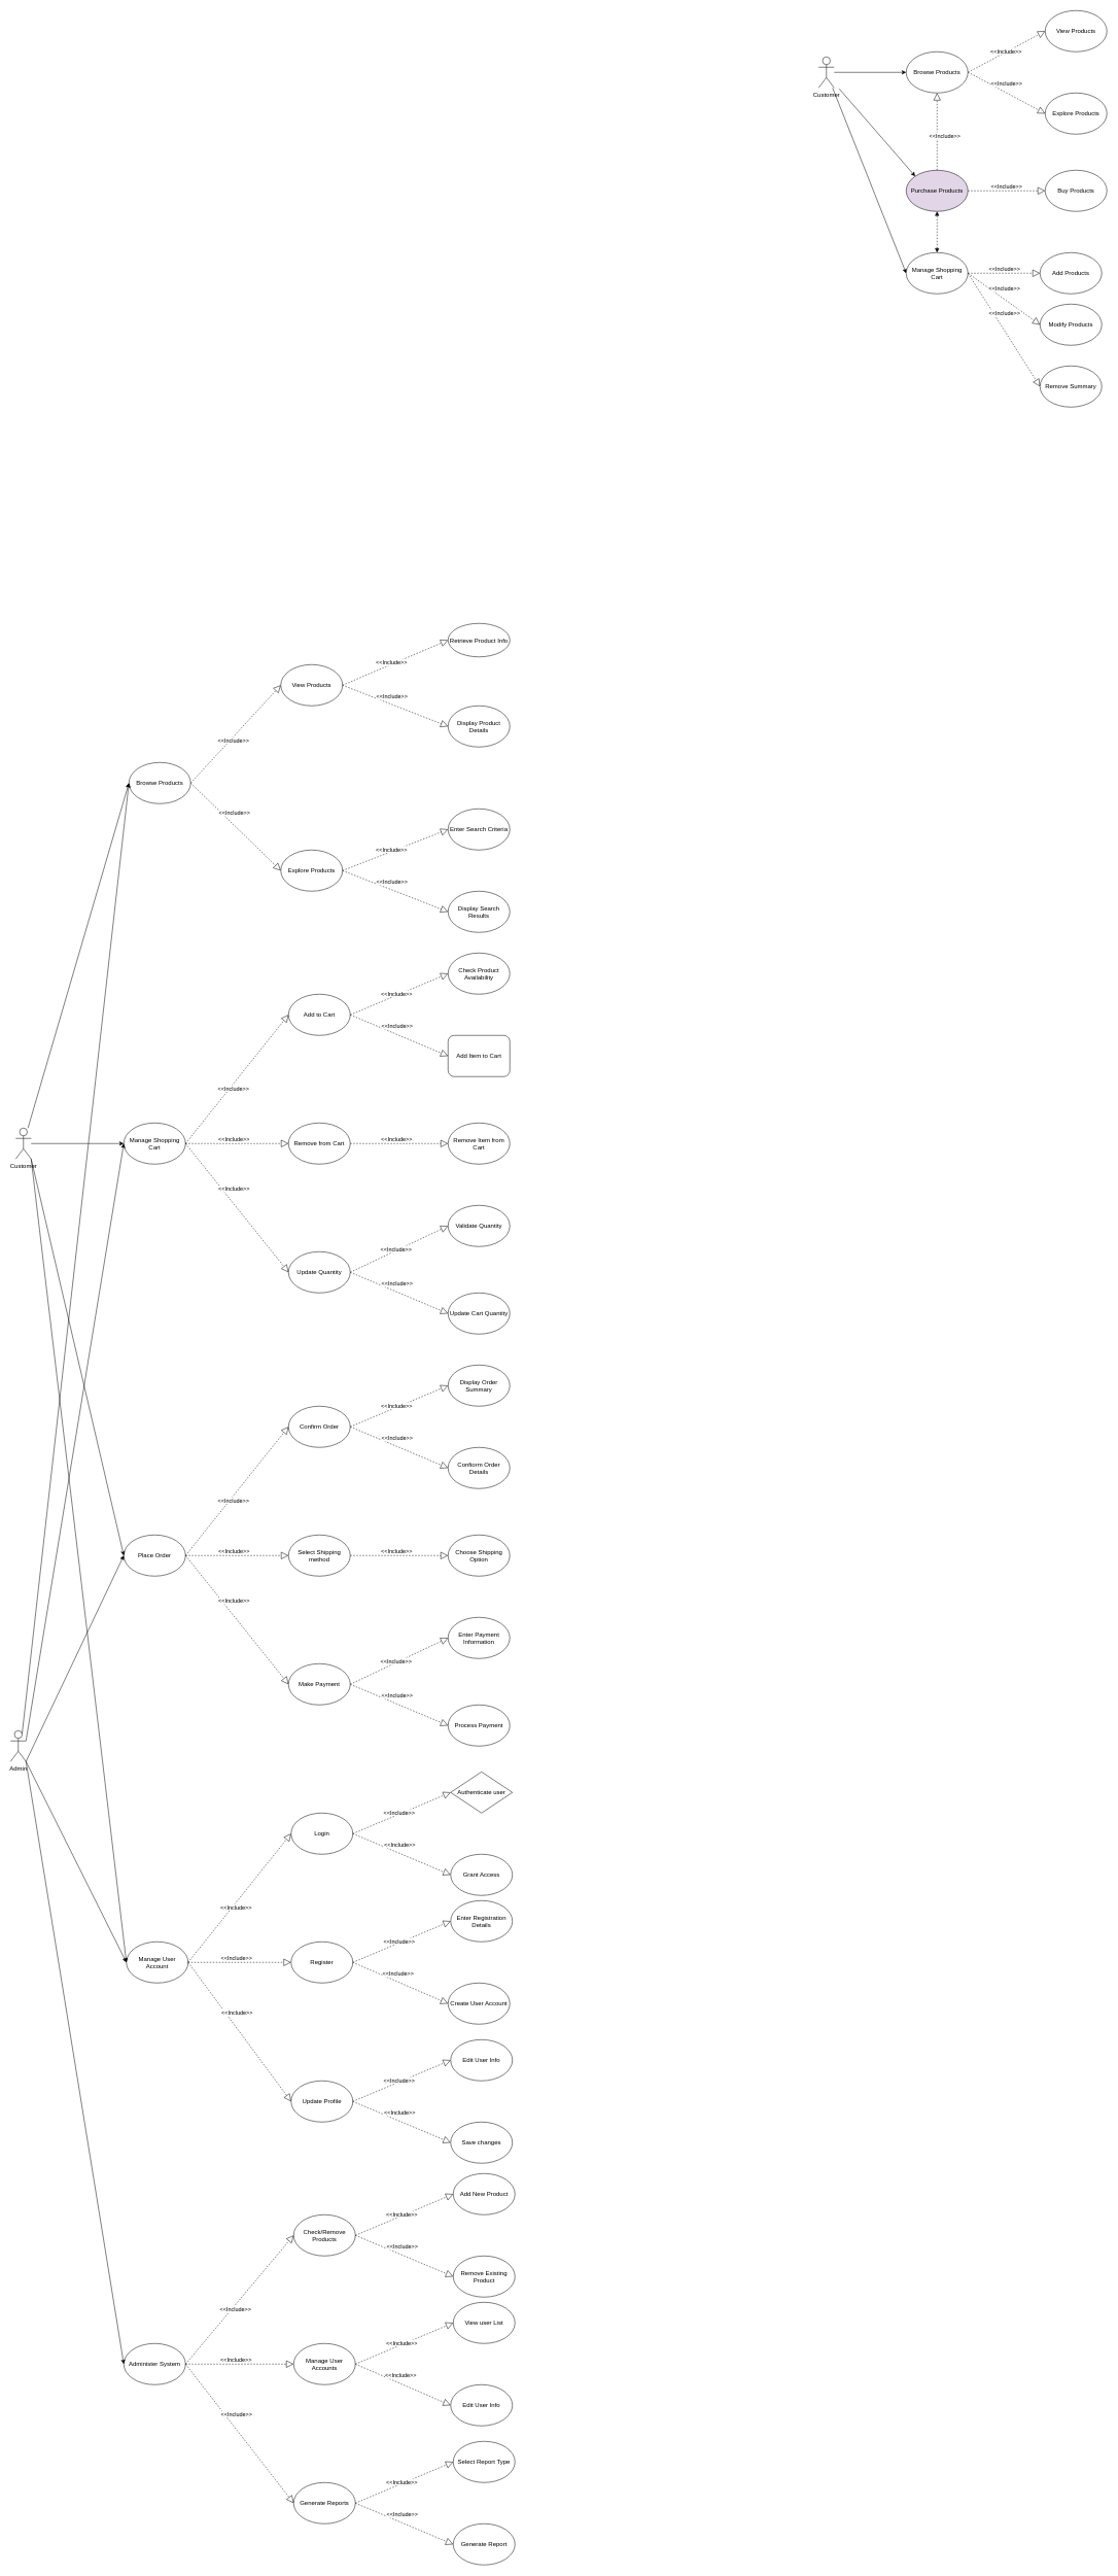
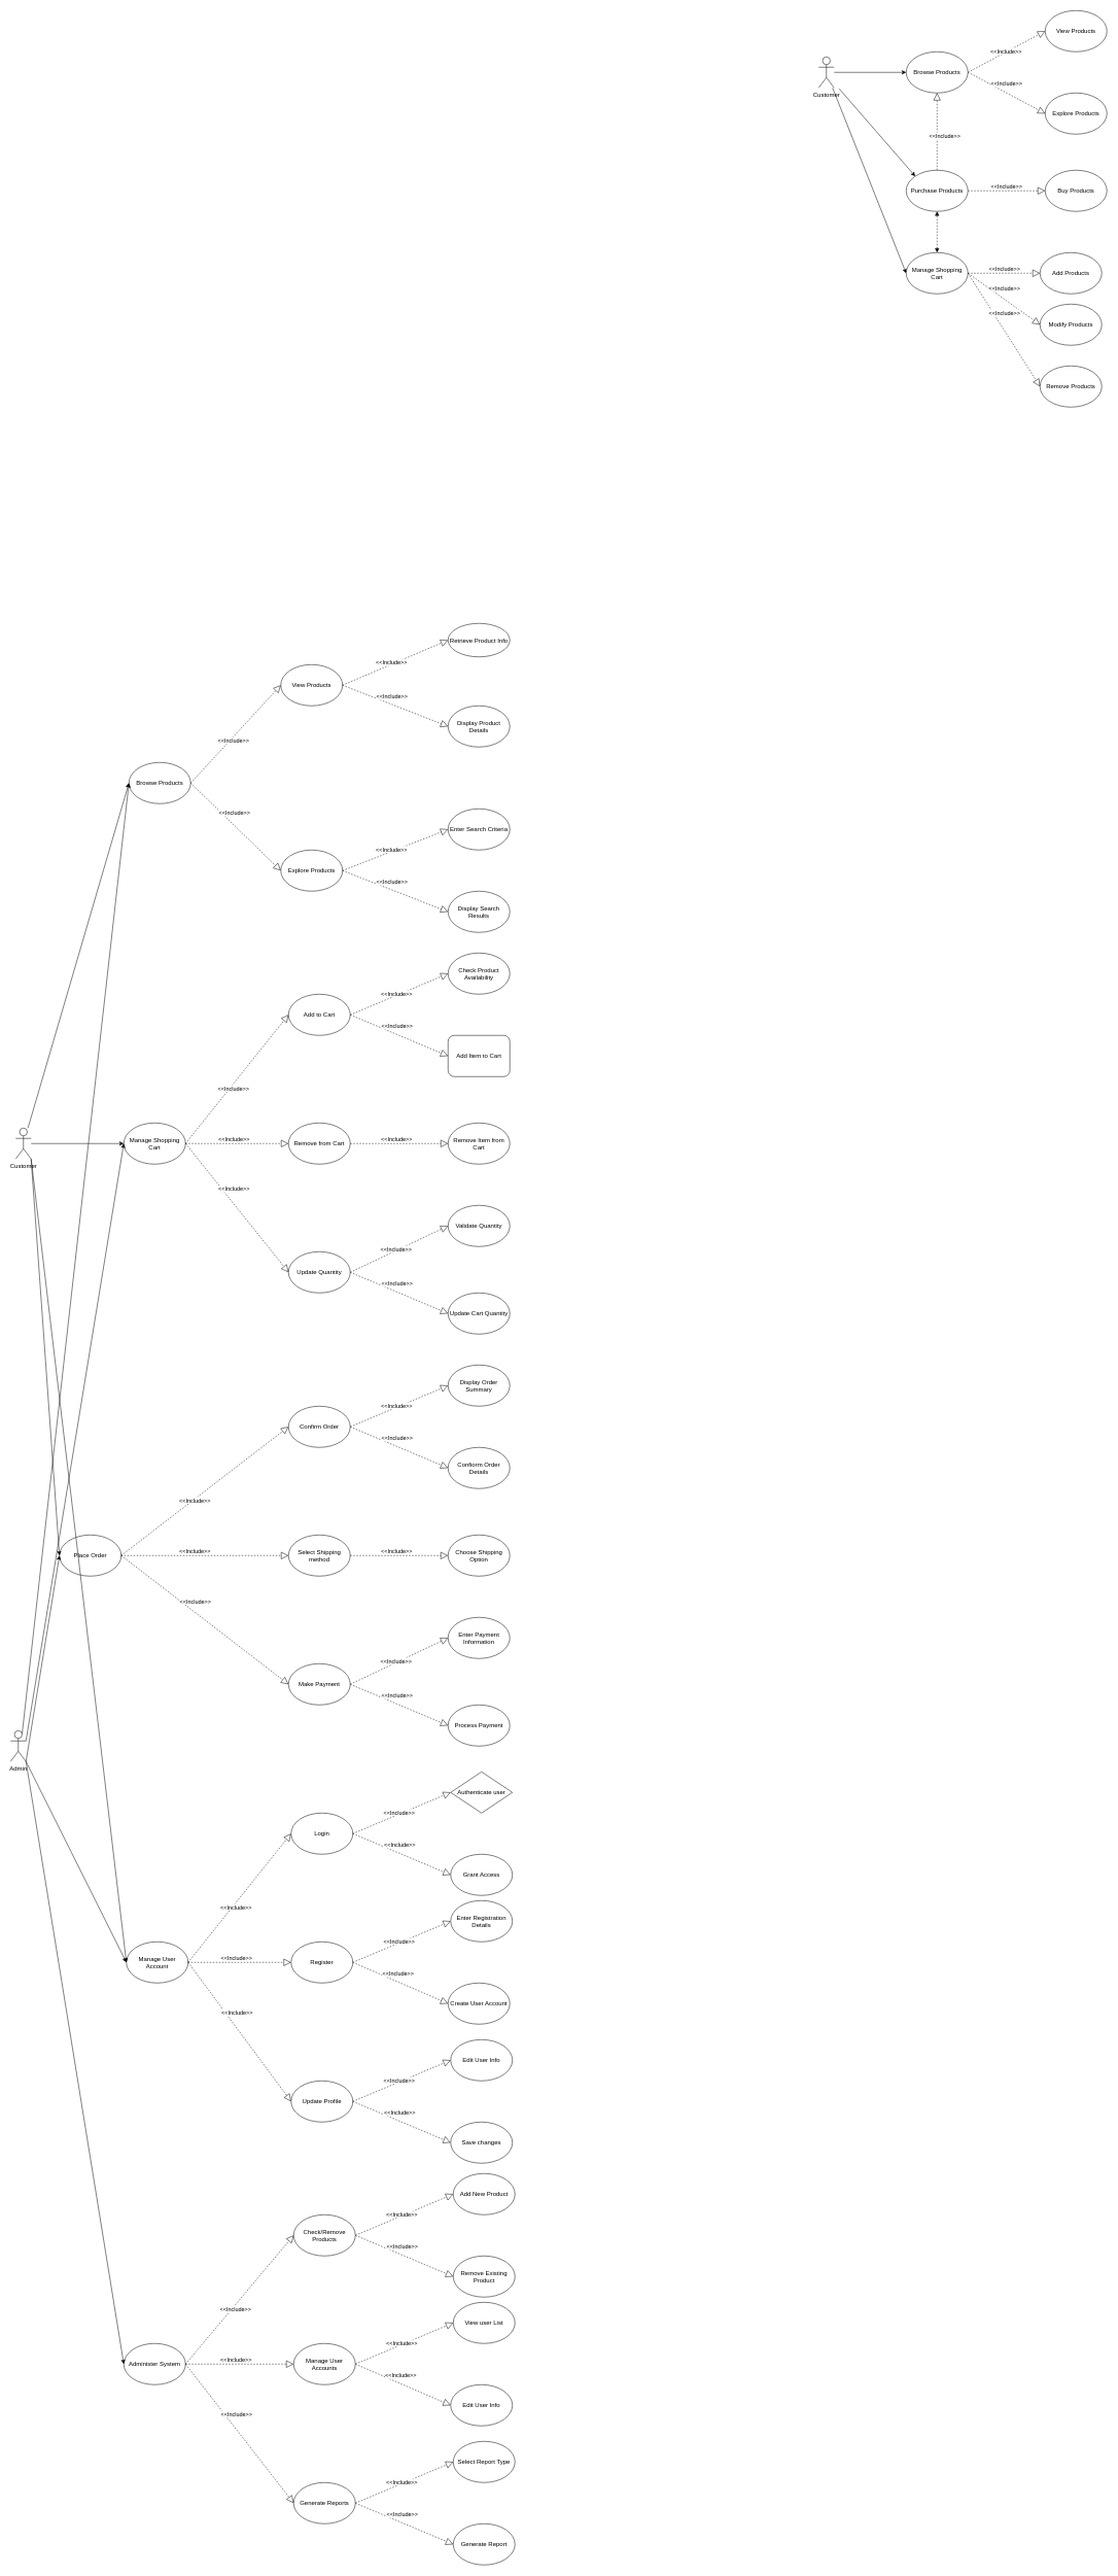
- <mxCell id="12" value="Purchase Products" style="ellipse;whiteSpace=wrap;html=1;fillColor=#e1d5e7;" parent="1" vertex="1"><mxGeometry x="1760" y="330" width="120" height="80" as="geometry" /></mxCell>
+ <mxCell id="12" value="Purchase Products" style="ellipse;whiteSpace=wrap;html=1;" parent="1" vertex="1"><mxGeometry x="1760" y="330" width="120" height="80" as="geometry" /></mxCell>
- <mxCell id="26" value="Remove Summary" style="ellipse;whiteSpace=wrap;html=1;" parent="1" vertex="1"><mxGeometry x="2020" y="710" width="120" height="80" as="geometry" /></mxCell>
+ <mxCell id="26" value="Remove Products" style="ellipse;whiteSpace=wrap;html=1;" parent="1" vertex="1"><mxGeometry x="2020" y="710" width="120" height="80" as="geometry" /></mxCell>
- <mxCell id="76" value="Place Order" style="ellipse;whiteSpace=wrap;html=1;" vertex="1" parent="1"><mxGeometry x="240" y="2980" width="120" height="80" as="geometry" /></mxCell>
+ <mxCell id="76" value="Place Order" style="ellipse;whiteSpace=wrap;html=1;" vertex="1" parent="1"><mxGeometry x="115" y="2980" width="120" height="80" as="geometry" /></mxCell>
